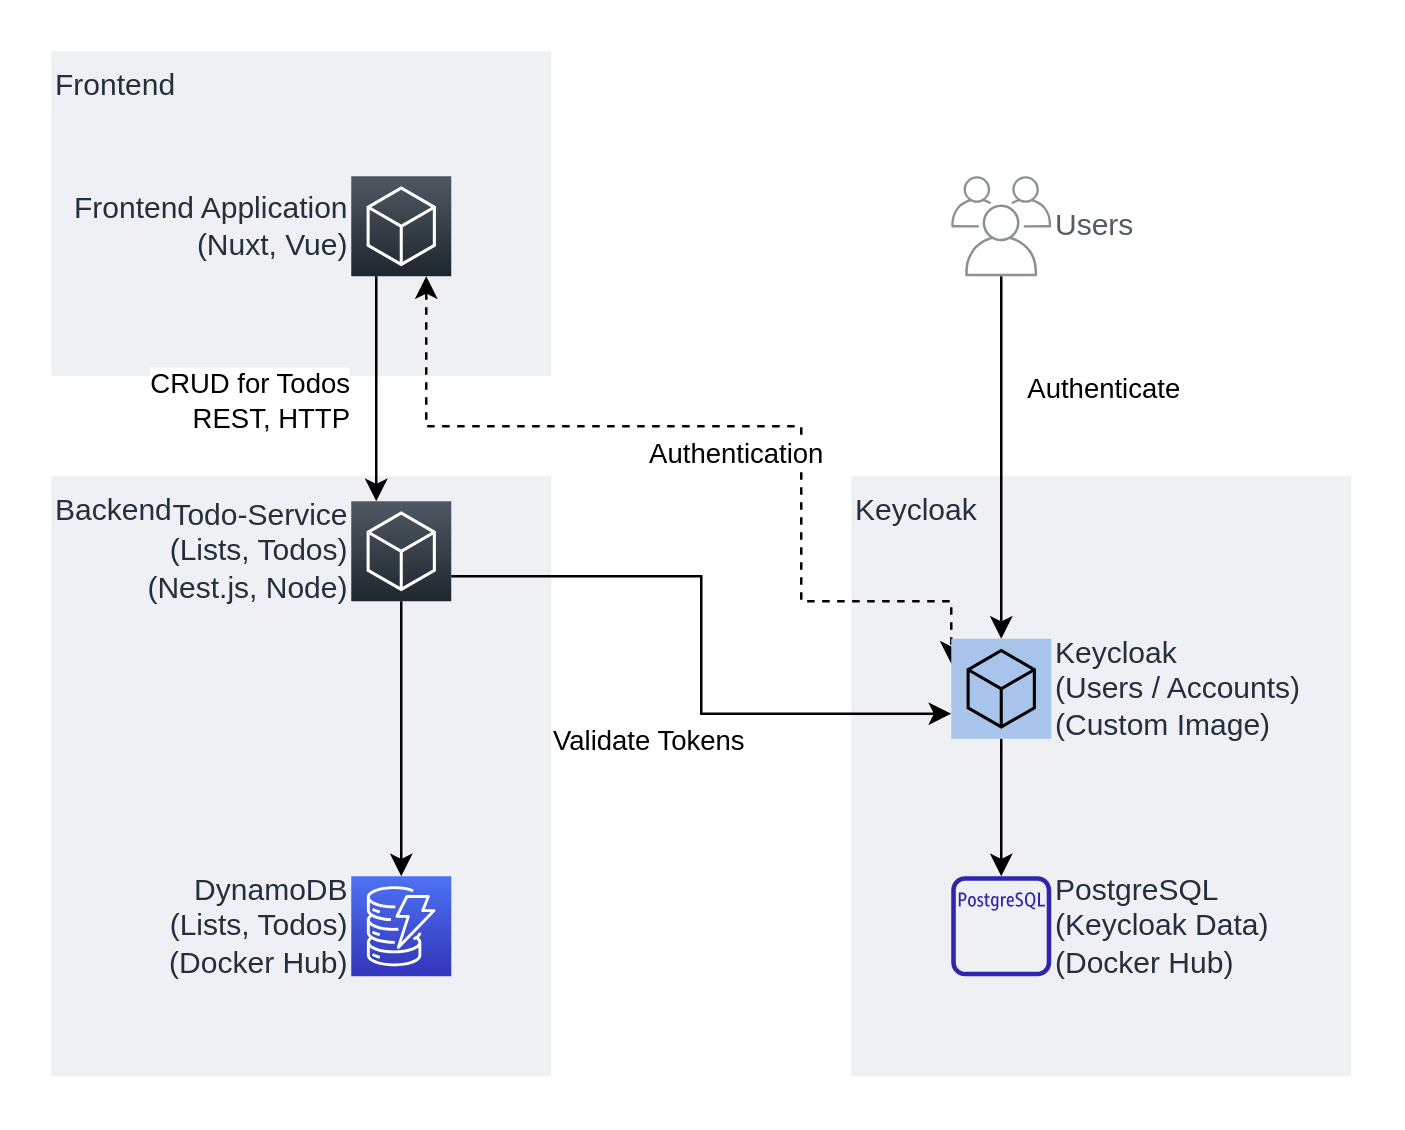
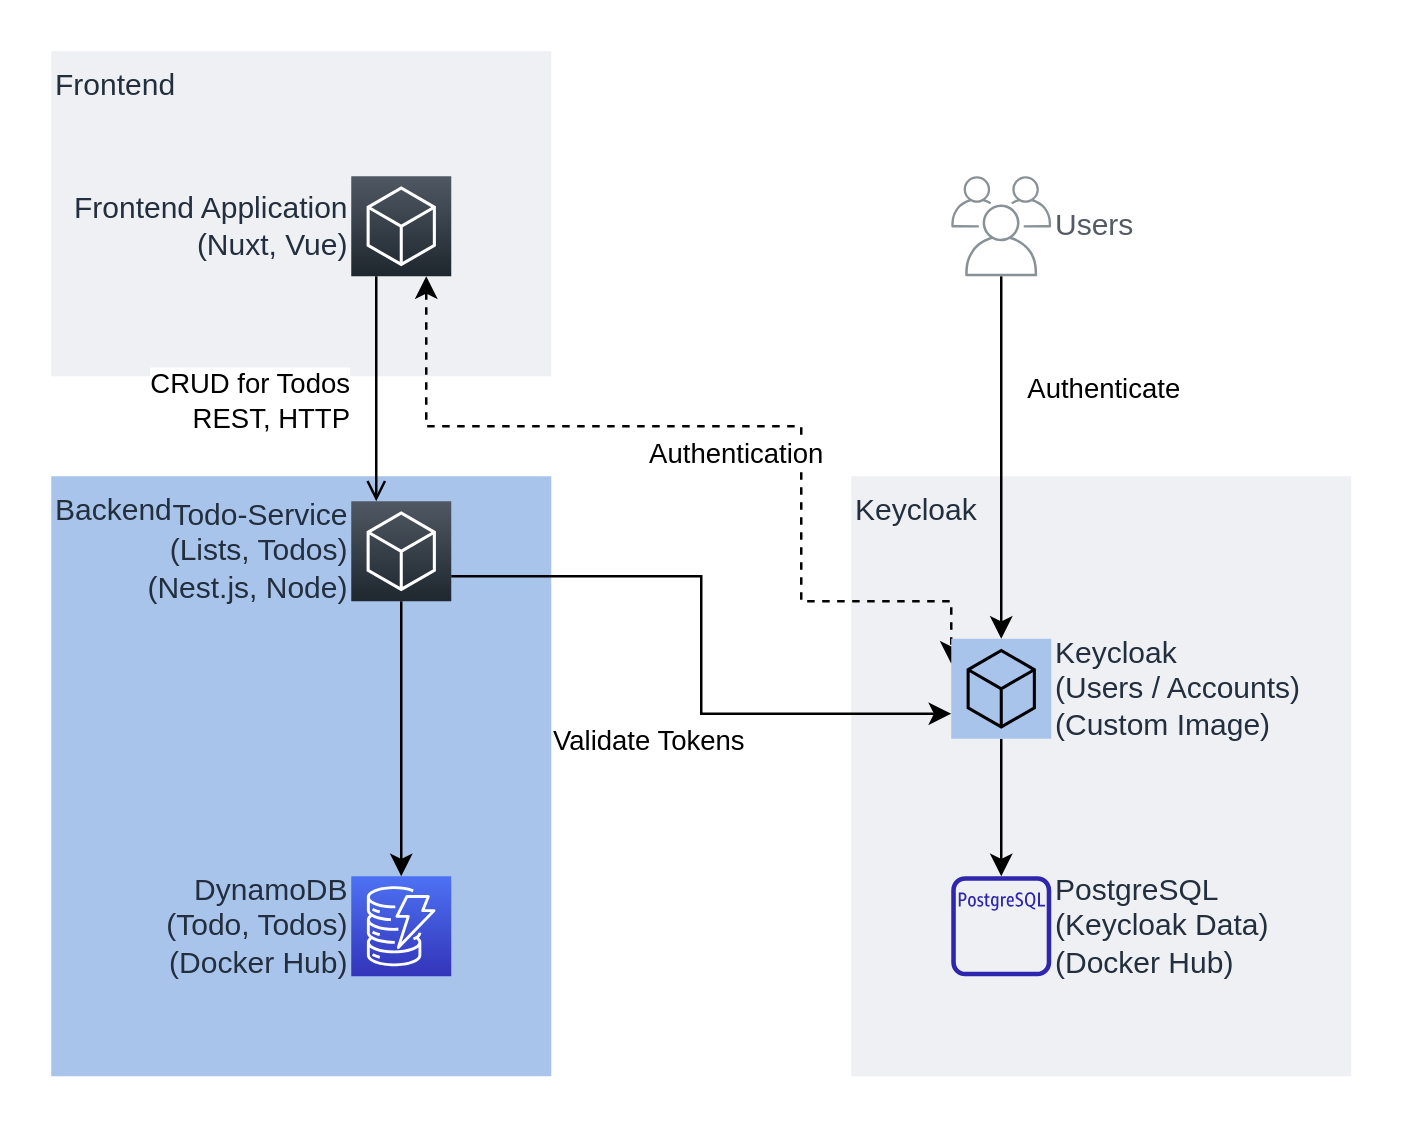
- <mxCell id="8" style="edgeStyle=orthogonalEdgeStyle;rounded=0;orthogonalLoop=1;jettySize=auto;html=1;startArrow=none;startFill=0;entryX=0.25;entryY=0;entryDx=0;entryDy=0;entryPerimeter=0;exitX=0.25;exitY=1;exitDx=0;exitDy=0;exitPerimeter=0;" parent="1" source="10" target="17" edge="1"><mxGeometry relative="1" as="geometry"><Array as="points" /></mxGeometry></mxCell>
+ <mxCell id="8" style="edgeStyle=orthogonalEdgeStyle;rounded=0;orthogonalLoop=1;jettySize=auto;html=1;startArrow=none;startFill=0;entryX=0.25;entryY=0;entryDx=0;entryDy=0;entryPerimeter=0;exitX=0.25;exitY=1;exitDx=0;exitDy=0;exitPerimeter=0;endArrow=open;" parent="1" source="10" target="17" edge="1"><mxGeometry relative="1" as="geometry"><Array as="points" /></mxGeometry></mxCell>
- <mxCell id="3" value="Backend" style="fillColor=#EFF0F3;strokeColor=none;dashed=0;verticalAlign=top;fontStyle=0;fontColor=#232F3D;align=left;" parent="1" vertex="1"><mxGeometry x="20" y="190" width="200" height="240" as="geometry" /></mxCell>
+ <mxCell id="3" value="Backend" style="fillColor=#a9c4eb;strokeColor=none;dashed=0;verticalAlign=top;fontStyle=0;fontColor=#232F3D;align=left;" parent="1" vertex="1"><mxGeometry x="20" y="190" width="200" height="240" as="geometry" /></mxCell>
- <mxCell id="5" value="DynamoDB&lt;br&gt;(Lists, Todos)&lt;br&gt;(Docker Hub)" style="sketch=0;points=[[0,0,0],[0.25,0,0],[0.5,0,0],[0.75,0,0],[1,0,0],[0,1,0],[0.25,1,0],[0.5,1,0],[0.75,1,0],[1,1,0],[0,0.25,0],[0,0.5,0],[0,0.75,0],[1,0.25,0],[1,0.5,0],[1,0.75,0]];outlineConnect=0;fontColor=#232F3E;gradientColor=#4D72F3;gradientDirection=north;fillColor=#3334B9;strokeColor=#ffffff;dashed=0;verticalLabelPosition=middle;verticalAlign=middle;align=right;html=1;fontSize=12;fontStyle=0;aspect=fixed;shape=mxgraph.aws4.resourceIcon;resIcon=mxgraph.aws4.dynamodb;labelPosition=left;" parent="1" vertex="1"><mxGeometry x="140" y="350" width="40" height="40" as="geometry" /></mxCell>
+ <mxCell id="5" value="DynamoDB&lt;br&gt;(Todo, Todos)&lt;br&gt;(Docker Hub)" style="sketch=0;points=[[0,0,0],[0.25,0,0],[0.5,0,0],[0.75,0,0],[1,0,0],[0,1,0],[0.25,1,0],[0.5,1,0],[0.75,1,0],[1,1,0],[0,0.25,0],[0,0.5,0],[0,0.75,0],[1,0.25,0],[1,0.5,0],[1,0.75,0]];outlineConnect=0;fontColor=#232F3E;gradientColor=#4D72F3;gradientDirection=north;fillColor=#3334B9;strokeColor=#ffffff;dashed=0;verticalLabelPosition=middle;verticalAlign=middle;align=right;html=1;fontSize=12;fontStyle=0;aspect=fixed;shape=mxgraph.aws4.resourceIcon;resIcon=mxgraph.aws4.dynamodb;labelPosition=left;" parent="1" vertex="1"><mxGeometry x="140" y="350" width="40" height="40" as="geometry" /></mxCell>
